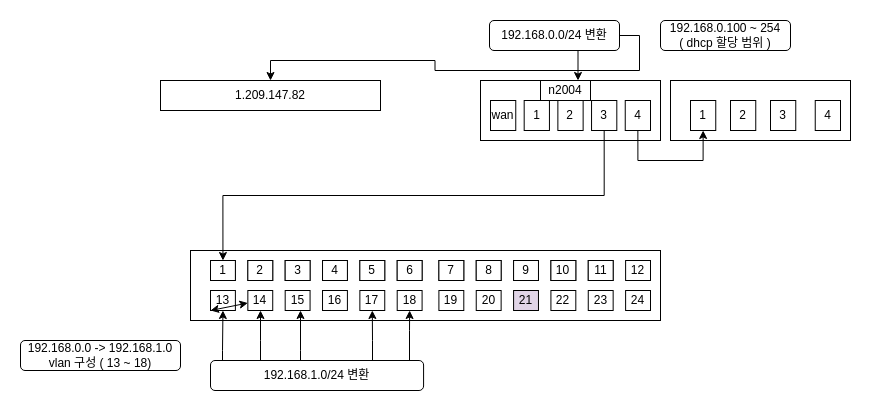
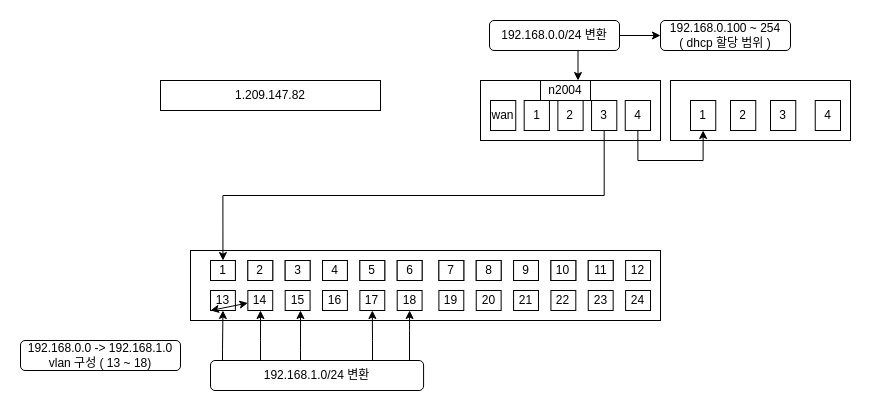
- <mxCell id="52" style="edgeStyle=orthogonalEdgeStyle;rounded=0;orthogonalLoop=1;jettySize=auto;html=1;exitX=1;exitY=0.5;exitDx=0;exitDy=0;" edge="1" parent="1" source="54" target="42"><mxGeometry relative="1" as="geometry" /></mxCell>
+ <mxCell id="52" style="edgeStyle=orthogonalEdgeStyle;rounded=0;orthogonalLoop=1;jettySize=auto;html=1;exitX=1;exitY=0.5;exitDx=0;exitDy=0;entryX=0;entryY=0.5;entryDx=0;entryDy=0;" edge="1" parent="1" source="54" target="55"><mxGeometry relative="1" as="geometry" /></mxCell>
- <mxCell id="39" value="21" style="rounded=0;whiteSpace=wrap;html=1;fillColor=#e1d5e7;" parent="29" vertex="1"><mxGeometry x="303.083" width="24.894" height="20" as="geometry" /></mxCell>
+ <mxCell id="39" value="21" style="rounded=0;whiteSpace=wrap;html=1;" parent="29" vertex="1"><mxGeometry x="303.083" width="24.894" height="20" as="geometry" /></mxCell>
